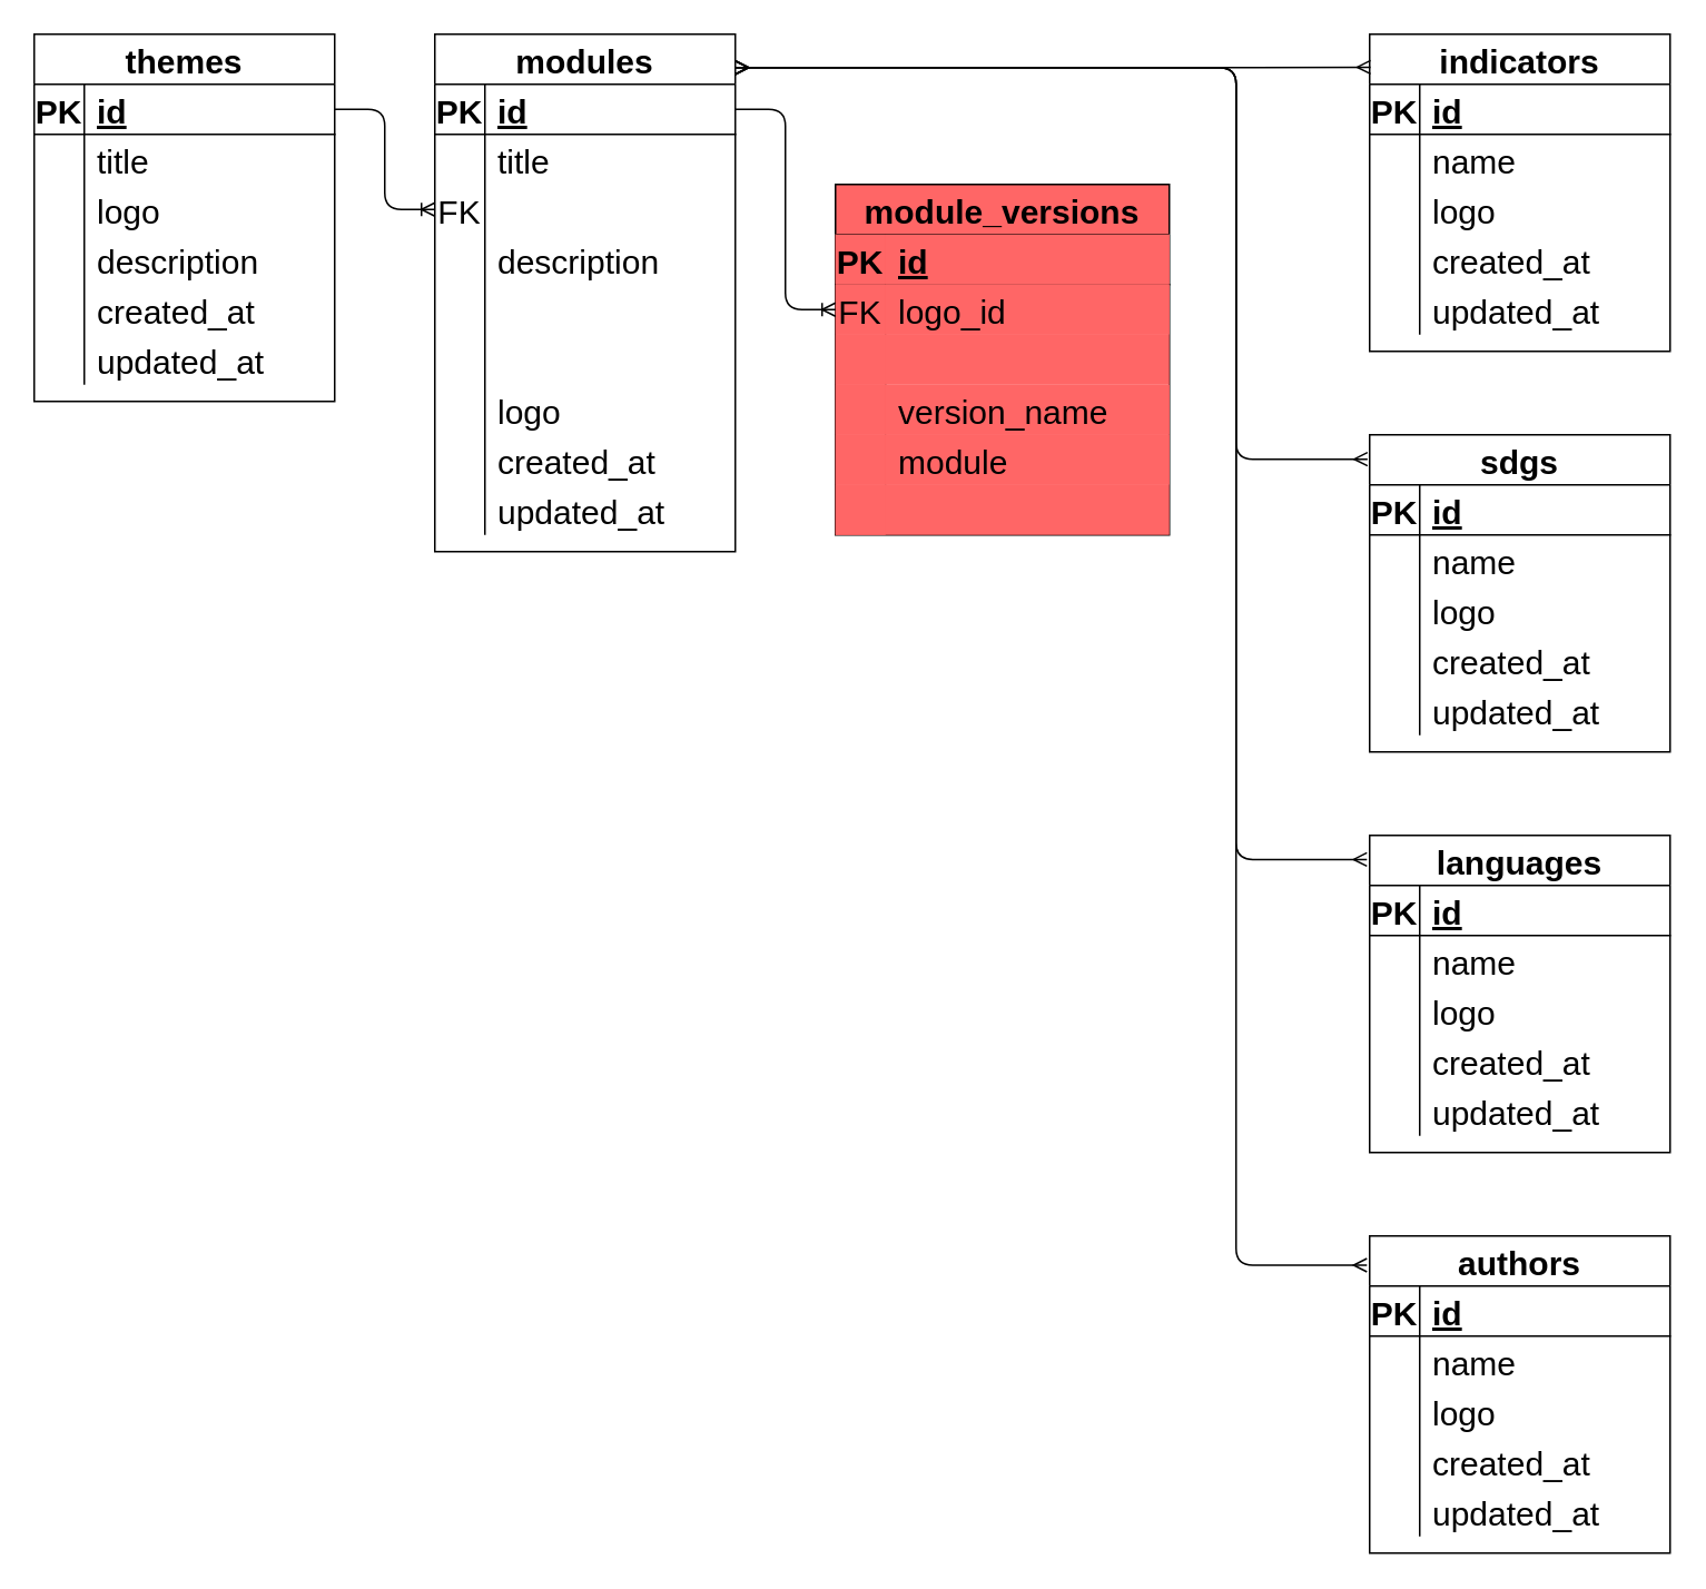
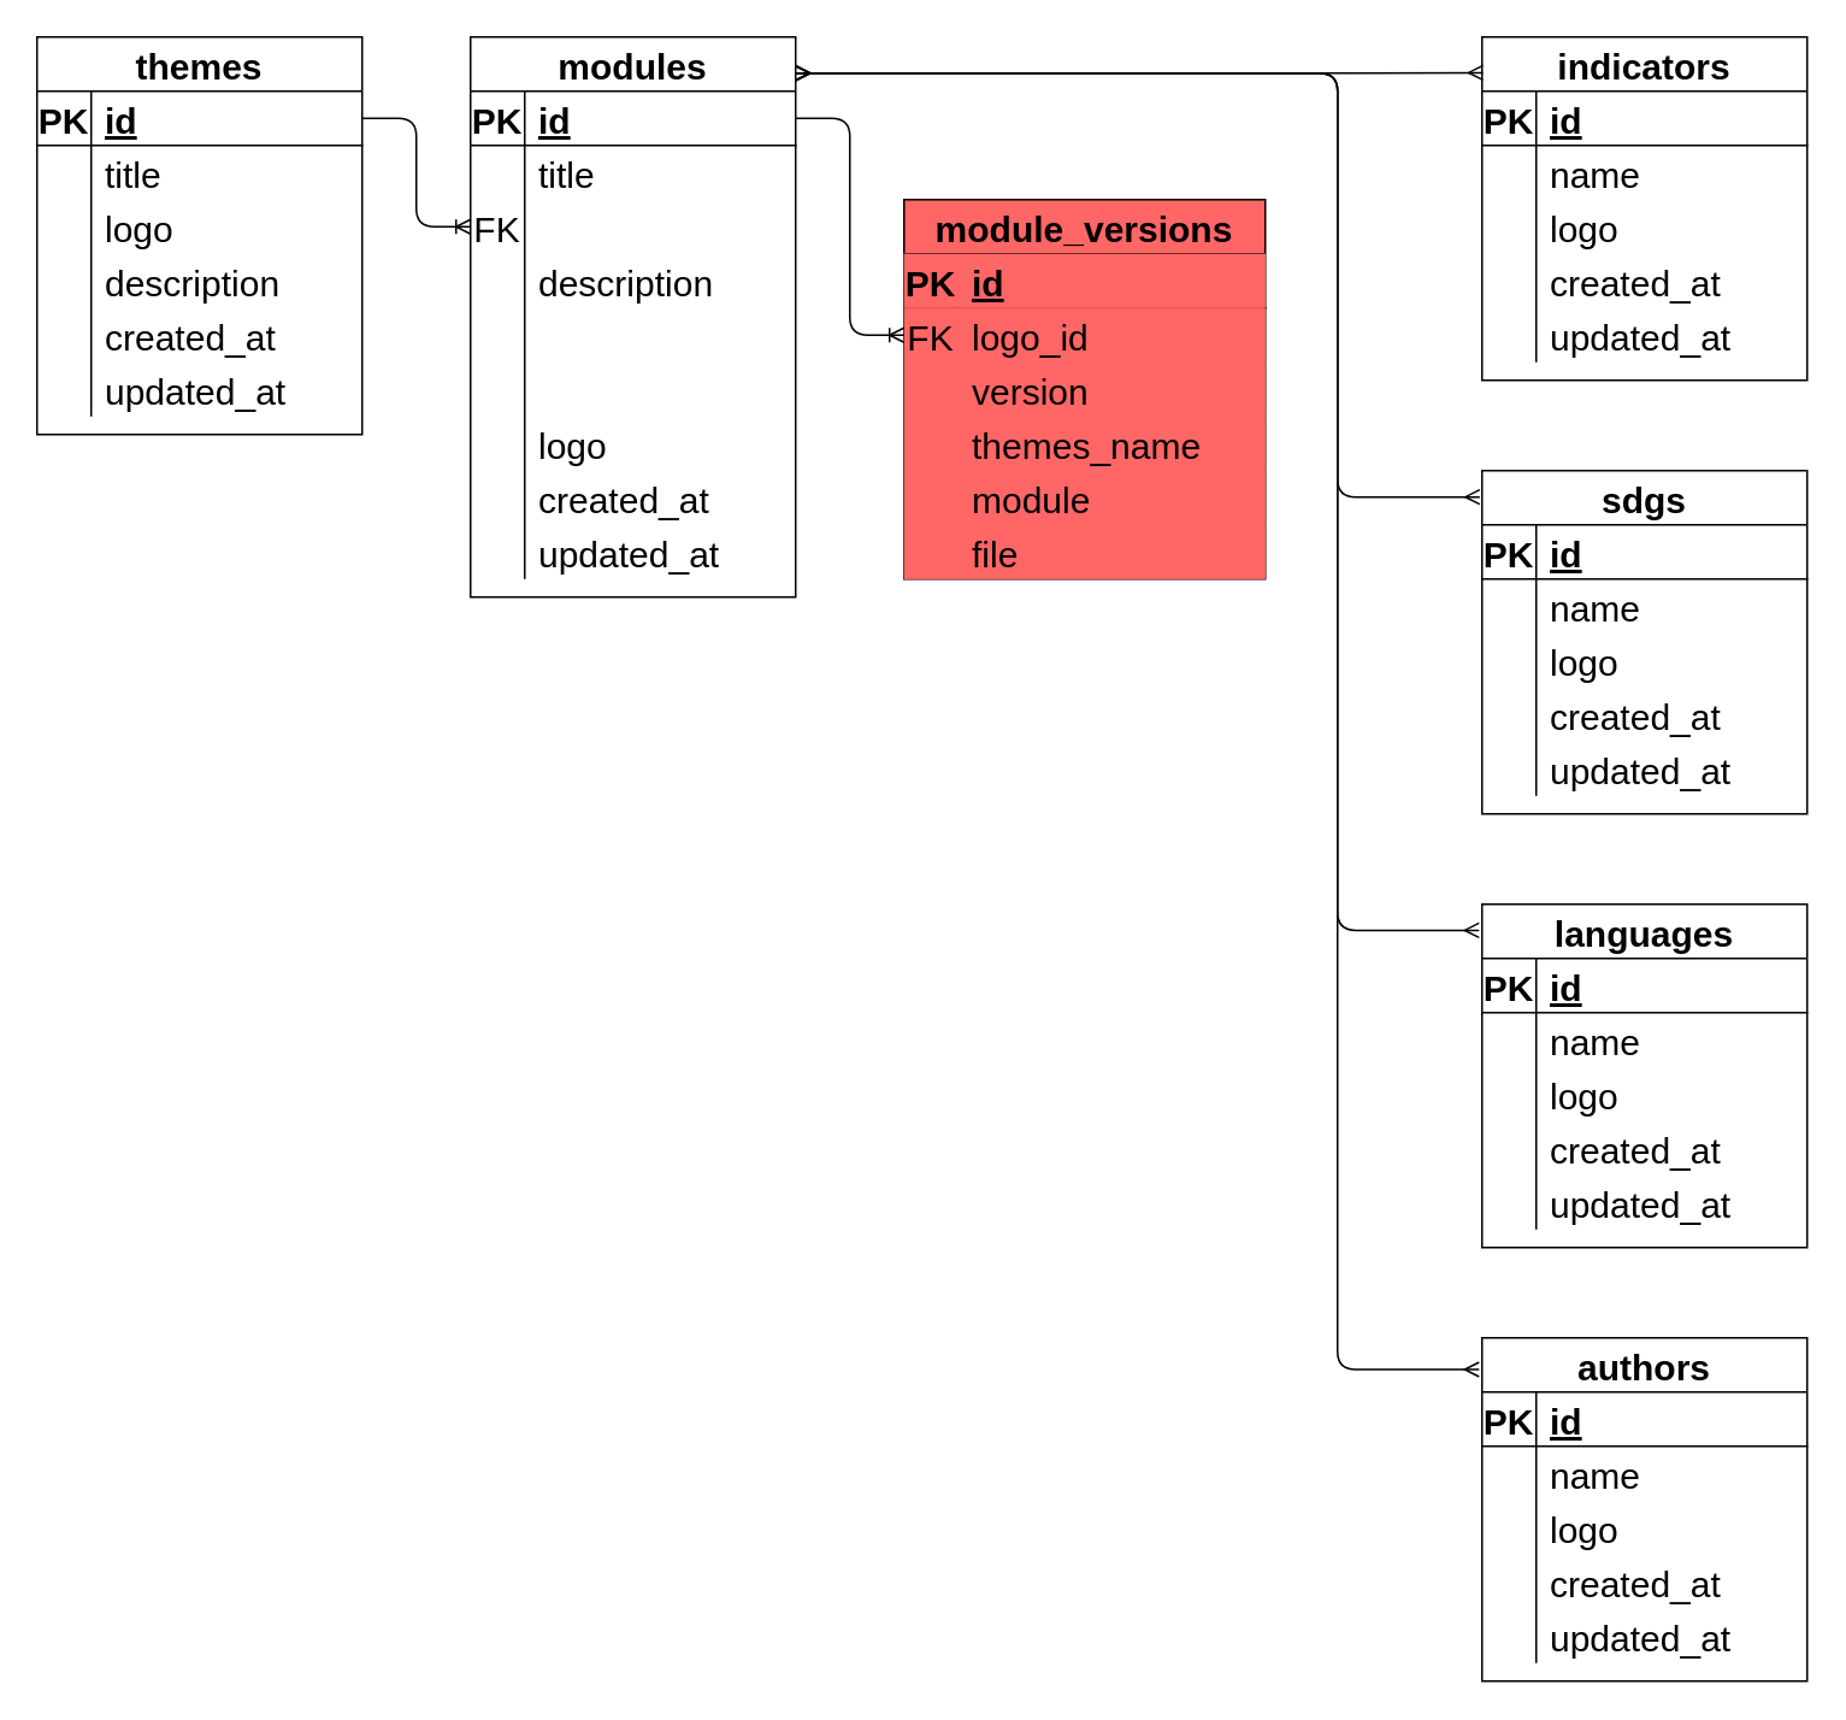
+ <mxCell id="56" value="version" style="shape=partialRectangle;connectable=0;top=0;left=0;bottom=0;right=0;align=left;spacingLeft=6;overflow=hidden;fontSize=20;fillColor=#FF6666;" parent="54" vertex="1"><mxGeometry x="30" width="170" height="30" as="geometry" /></mxCell>
- <mxCell id="59" value="version_name" style="shape=partialRectangle;connectable=0;top=0;left=0;bottom=0;right=0;align=left;spacingLeft=6;overflow=hidden;fontSize=20;fillColor=#FF6666;" parent="57" vertex="1"><mxGeometry x="30" width="170" height="30" as="geometry" /></mxCell>
+ <mxCell id="59" value="themes_name" style="shape=partialRectangle;connectable=0;top=0;left=0;bottom=0;right=0;align=left;spacingLeft=6;overflow=hidden;fontSize=20;fillColor=#FF6666;" parent="57" vertex="1"><mxGeometry x="30" width="170" height="30" as="geometry" /></mxCell>
+ <mxCell id="65" value="file" style="shape=partialRectangle;connectable=0;top=0;left=0;bottom=0;right=0;align=left;spacingLeft=6;overflow=hidden;fontSize=20;fillColor=#FF6666;" parent="63" vertex="1"><mxGeometry x="30" width="170" height="30" as="geometry" /></mxCell>
